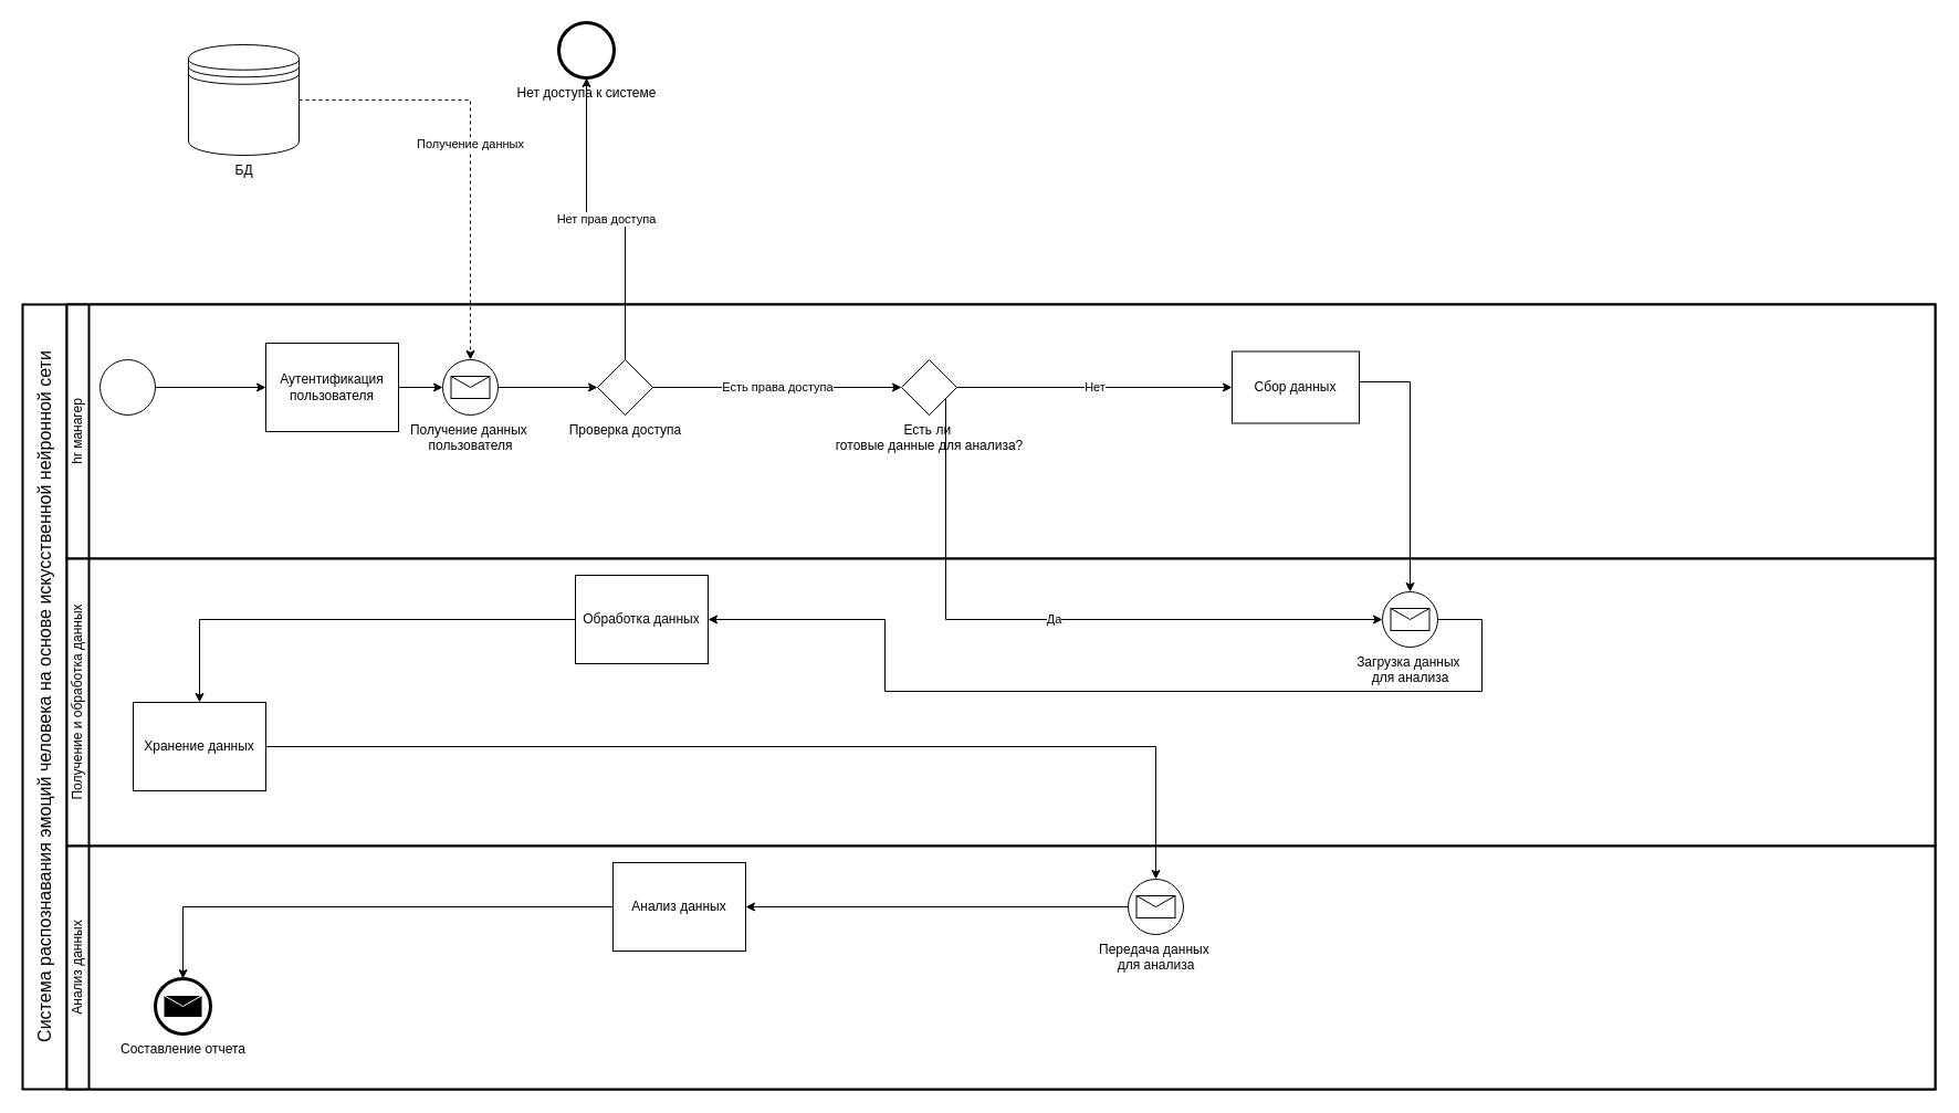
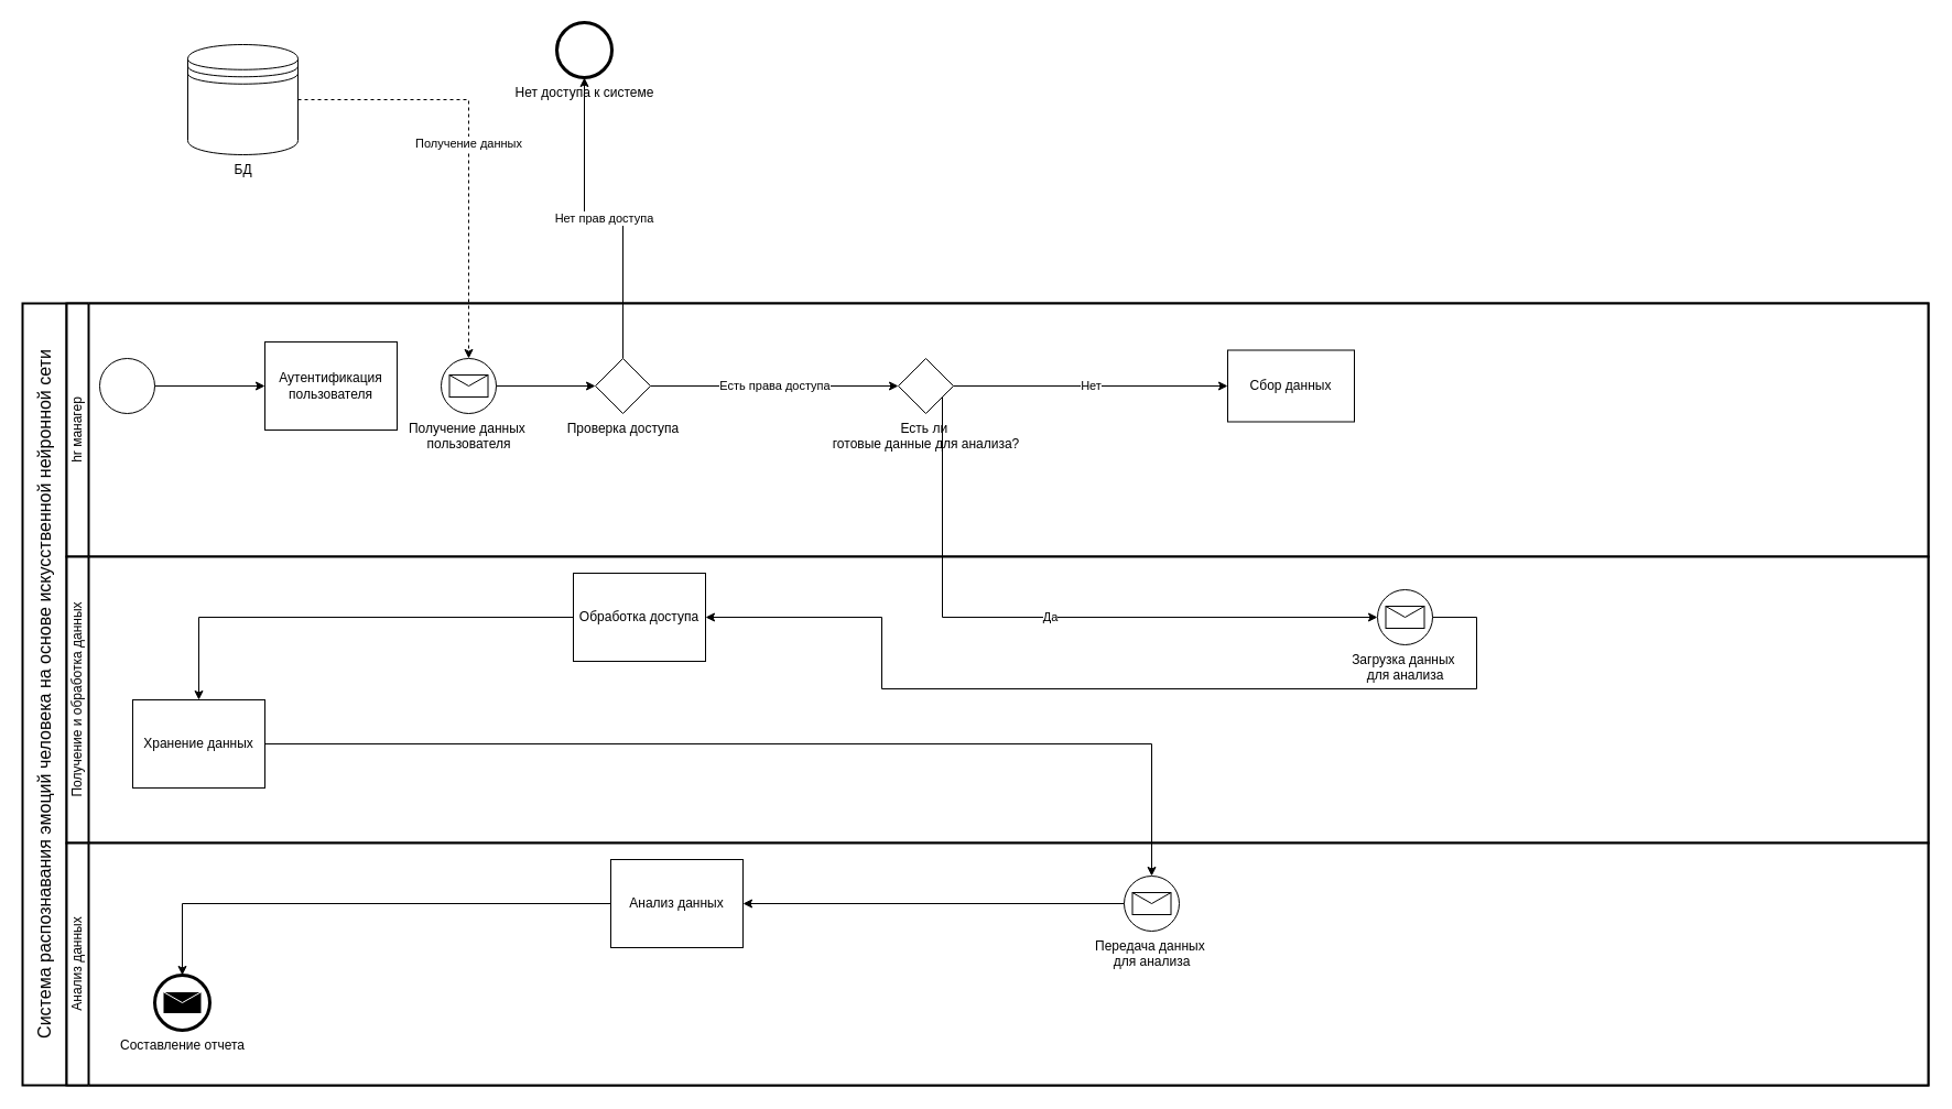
- <mxCell id="13" value="" style="edgeStyle=orthogonalEdgeStyle;rounded=0;orthogonalLoop=1;jettySize=auto;html=1;entryX=0;entryY=0.5;entryDx=0;entryDy=0;entryPerimeter=0;" edge="1" parent="4" source="9" target="12"><mxGeometry relative="1" as="geometry"><mxPoint x="300" y="635" as="sourcePoint" /><mxPoint x="650" y="635" as="targetPoint" /></mxGeometry></mxCell>
- <mxCell id="29" style="edgeStyle=orthogonalEdgeStyle;rounded=0;orthogonalLoop=1;jettySize=auto;html=1;entryX=0.5;entryY=0;entryDx=0;entryDy=0;entryPerimeter=0;exitX=1;exitY=0.5;exitDx=0;exitDy=0;exitPerimeter=0;" parent="3" source="7" target="17" edge="1"><mxGeometry relative="1" as="geometry"><Array as="points"><mxPoint x="1209" y="70" /><mxPoint x="1255" y="70" /></Array></mxGeometry></mxCell>
- <mxCell id="19" value="Обработка данных" style="points=[[0.25,0,0],[0.5,0,0],[0.75,0,0],[1,0.25,0],[1,0.5,0],[1,0.75,0],[0.75,1,0],[0.5,1,0],[0.25,1,0],[0,0.75,0],[0,0.5,0],[0,0.25,0]];shape=mxgraph.bpmn.task2;whiteSpace=wrap;rectStyle=rounded;size=10;html=1;container=1;expand=0;collapsible=0;taskMarker=abstract;" parent="16" vertex="1"><mxGeometry x="460" y="15" width="120" height="80" as="geometry" /></mxCell>
+ <mxCell id="19" value="Обработка доступа" style="points=[[0.25,0,0],[0.5,0,0],[0.75,0,0],[1,0.25,0],[1,0.5,0],[1,0.75,0],[0.75,1,0],[0.5,1,0],[0.25,1,0],[0,0.75,0],[0,0.5,0],[0,0.25,0]];shape=mxgraph.bpmn.task2;whiteSpace=wrap;rectStyle=rounded;size=10;html=1;container=1;expand=0;collapsible=0;taskMarker=abstract;" parent="16" vertex="1"><mxGeometry x="460" y="15" width="120" height="80" as="geometry" /></mxCell>
